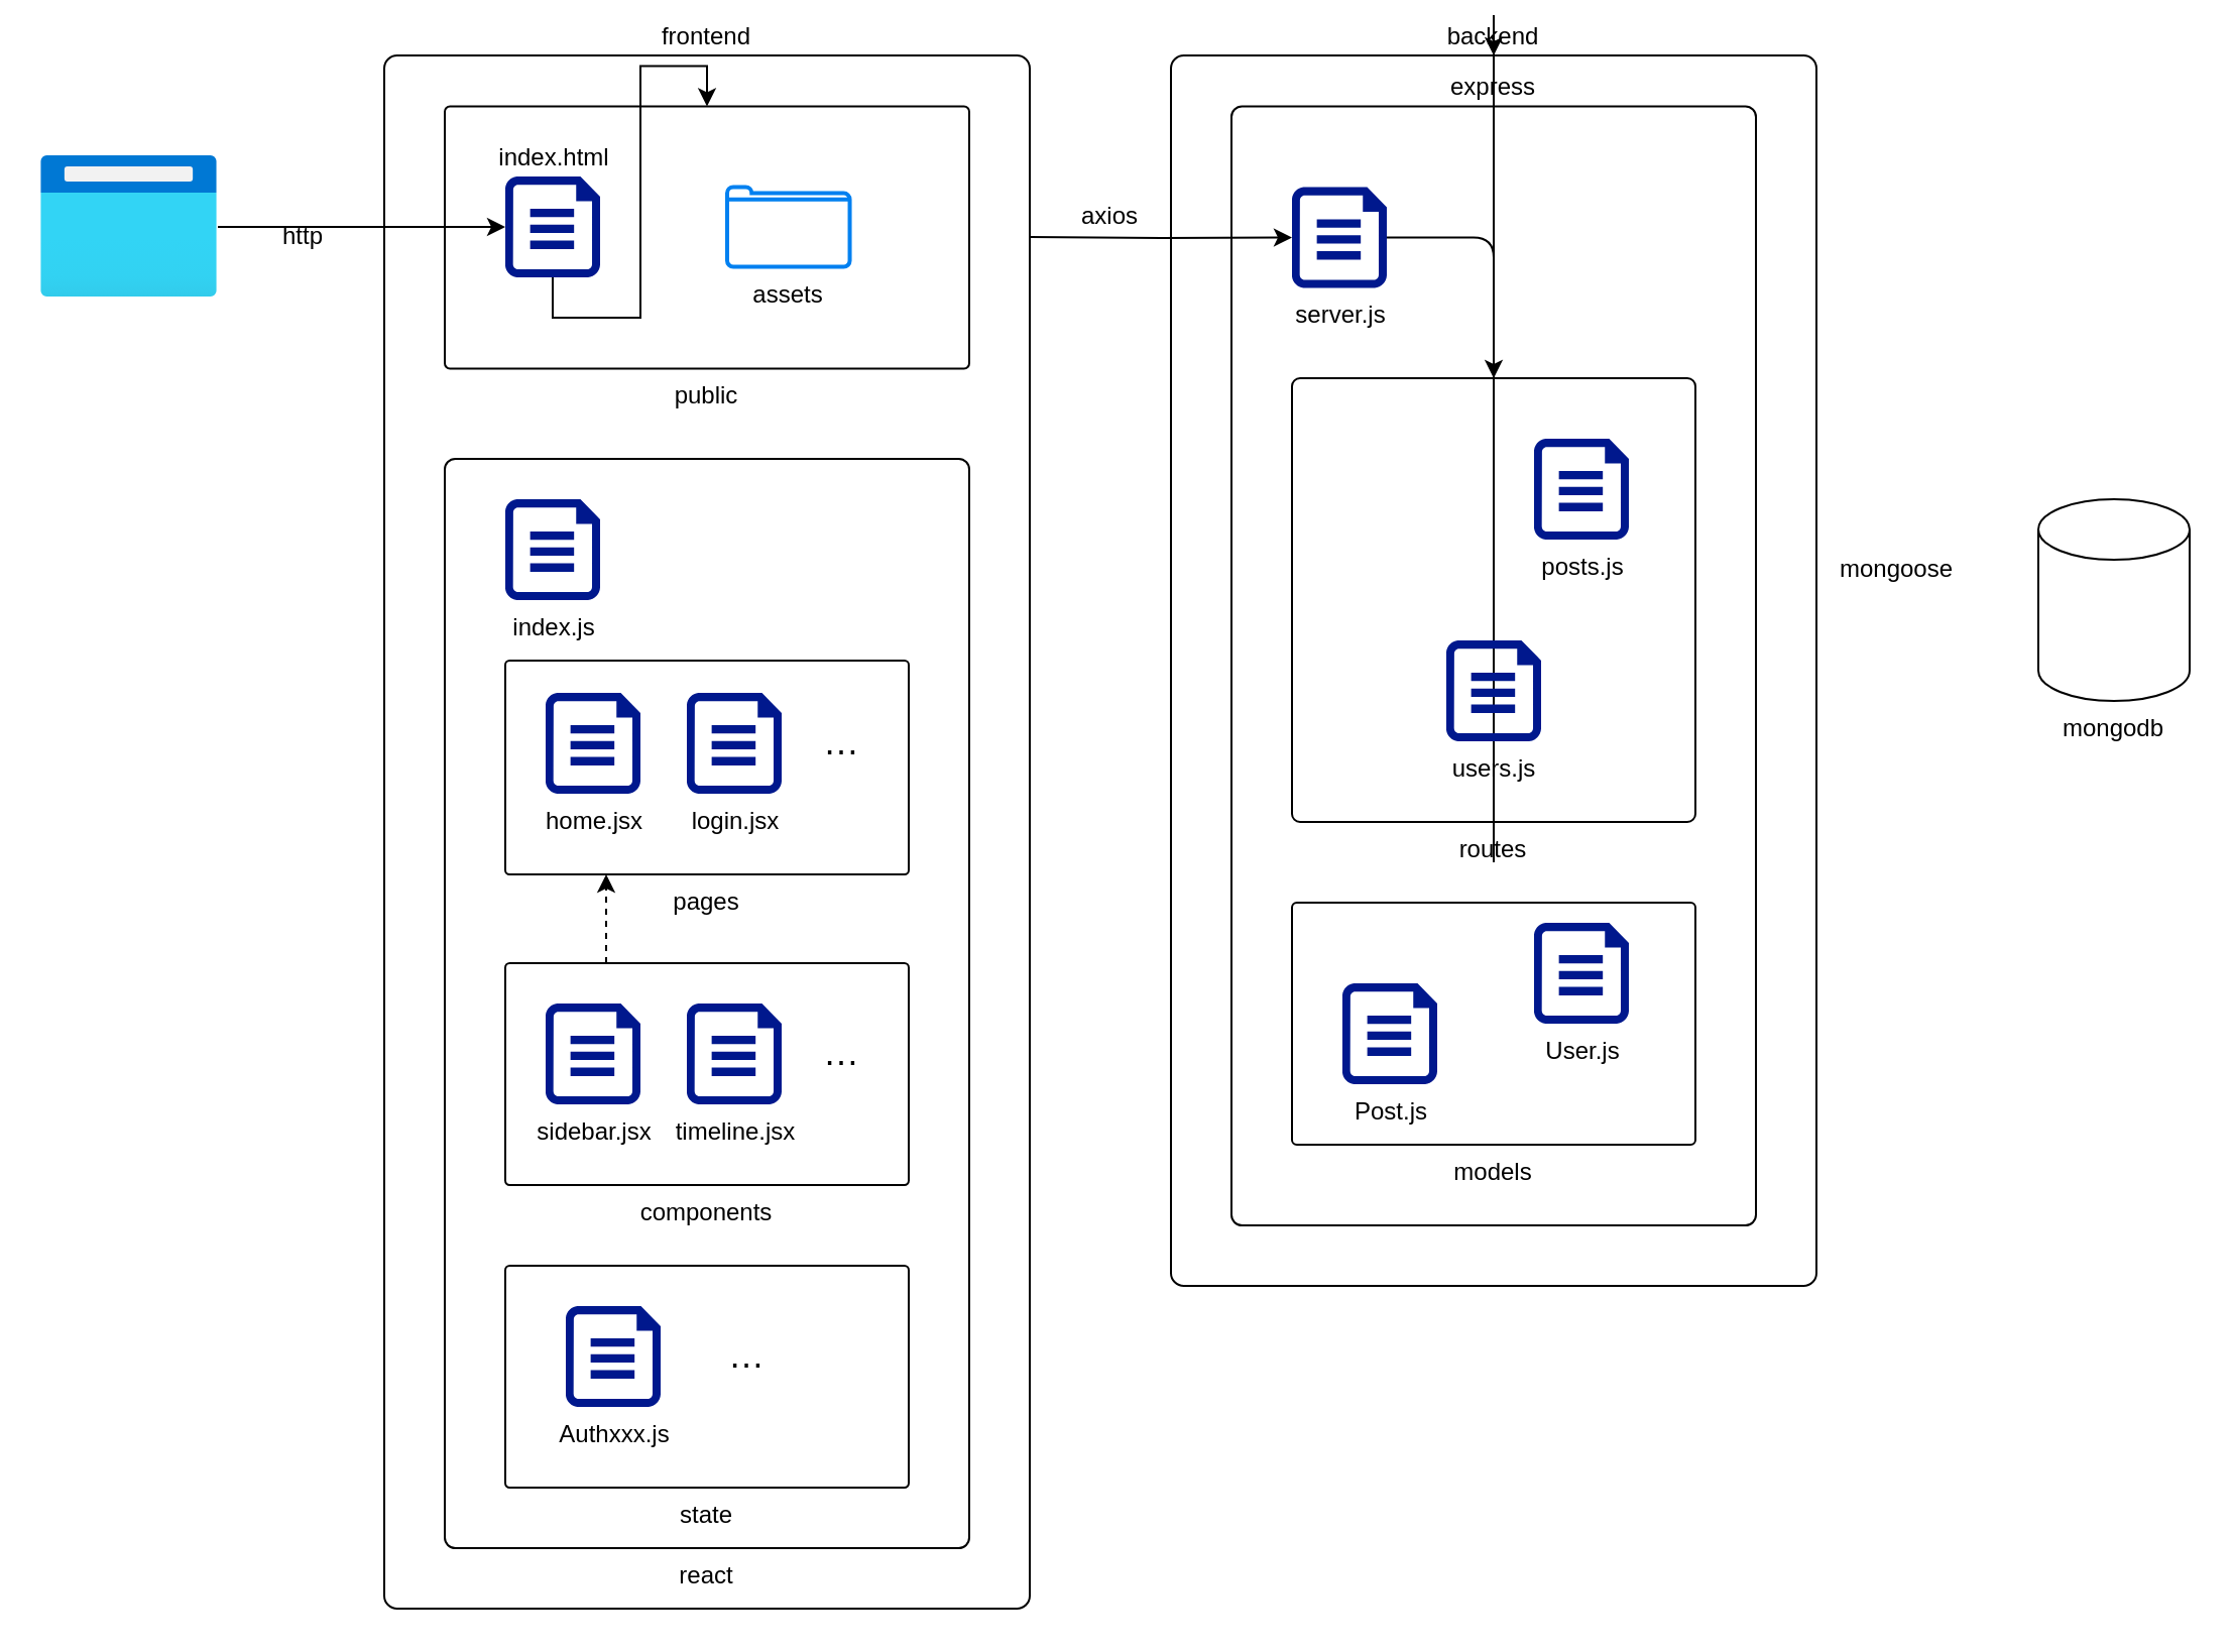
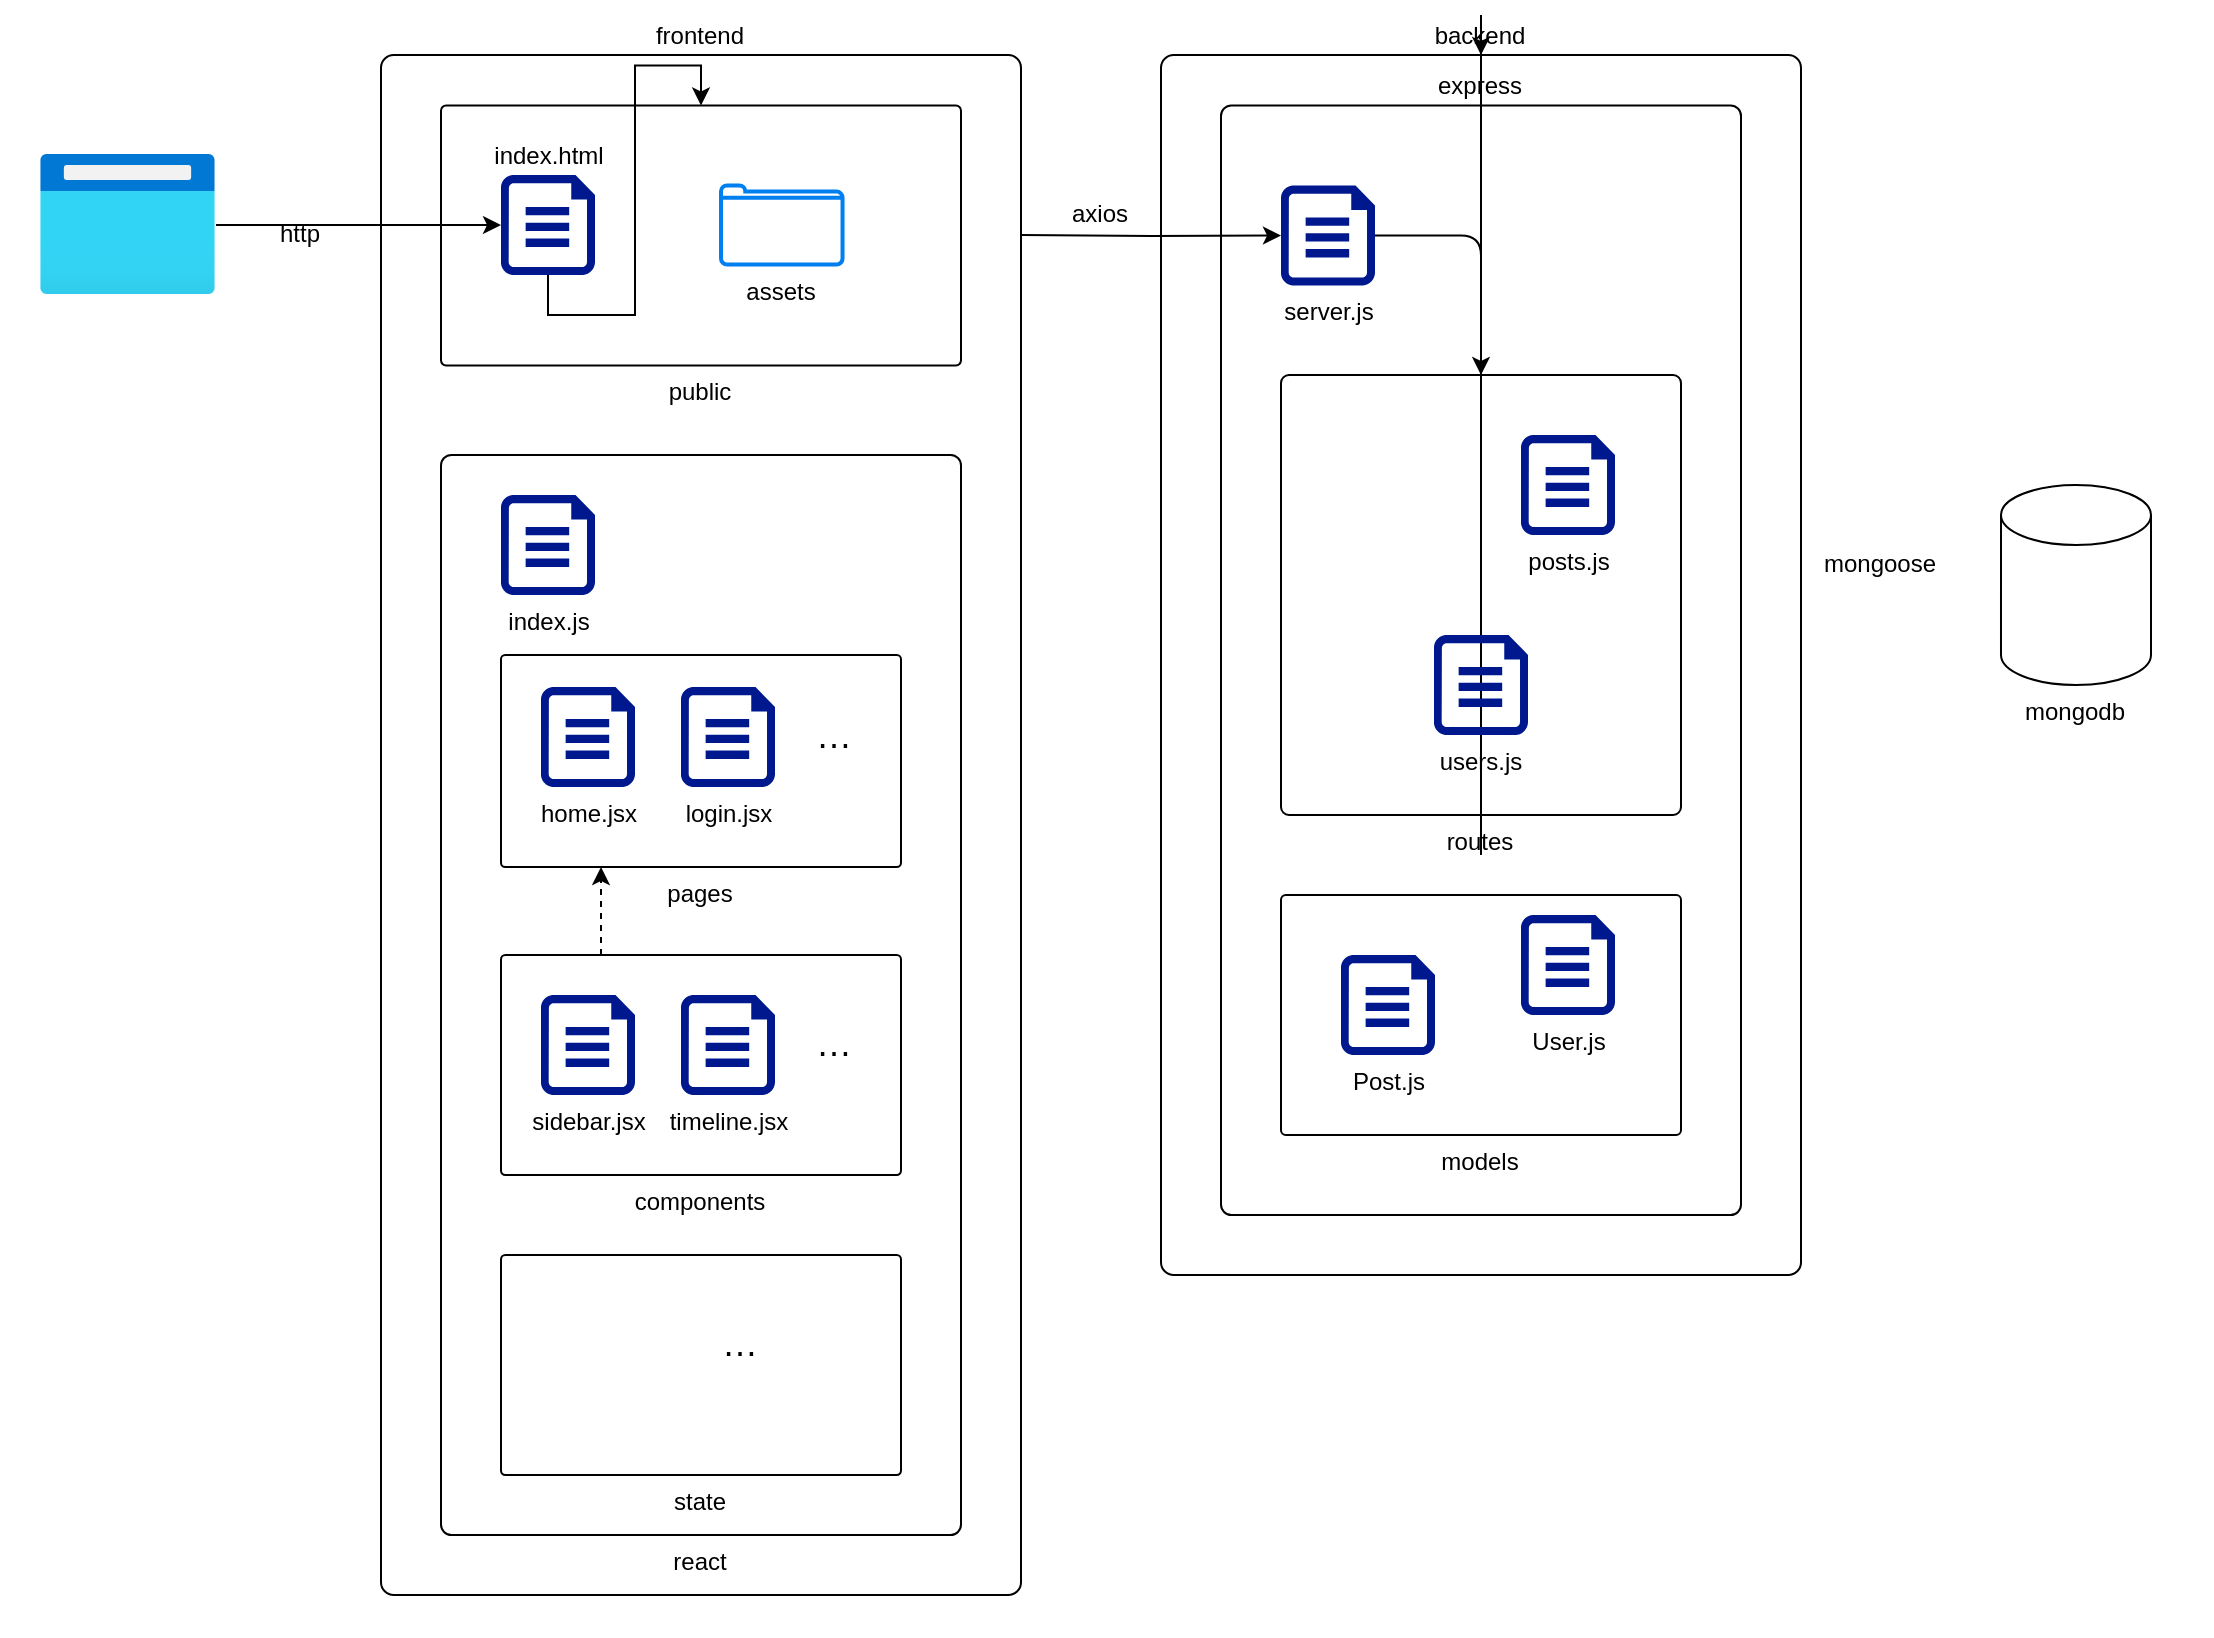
- <mxCell id="4" value="mongodb" style="shape=cylinder3;whiteSpace=wrap;html=1;boundedLbl=1;backgroundOutline=1;size=15;labelPosition=center;verticalLabelPosition=bottom;align=center;verticalAlign=top;" vertex="1" parent="1"><mxGeometry x="1010" y="240" width="75" height="100" as="geometry" /></mxCell>
+ <mxCell id="4" value="mongodb" style="shape=cylinder3;whiteSpace=wrap;html=1;boundedLbl=1;backgroundOutline=1;size=15;labelPosition=center;verticalLabelPosition=bottom;align=center;verticalAlign=top;" vertex="1" parent="1"><mxGeometry x="1000" y="235" width="75" height="100" as="geometry" /></mxCell>
- <mxCell id="28" value="Post.js" style="sketch=0;aspect=fixed;pointerEvents=1;shadow=0;dashed=0;html=1;strokeColor=none;labelPosition=center;verticalLabelPosition=bottom;verticalAlign=top;align=center;fillColor=#00188D;shape=mxgraph.azure.file" vertex="1" parent="1"><mxGeometry x="665" y="480" width="47" height="50" as="geometry" /></mxCell>
+ <mxCell id="28" value="Post.js" style="sketch=0;aspect=fixed;pointerEvents=1;shadow=0;dashed=0;html=1;strokeColor=none;labelPosition=center;verticalLabelPosition=bottom;verticalAlign=top;align=center;fillColor=#00188D;shape=mxgraph.azure.file" vertex="1" parent="1"><mxGeometry x="670" y="470" width="47" height="50" as="geometry" /></mxCell>
- <mxCell id="37" value="Authxxx.js" style="sketch=0;aspect=fixed;pointerEvents=1;shadow=0;dashed=0;html=1;strokeColor=none;labelPosition=center;verticalLabelPosition=bottom;verticalAlign=top;align=center;fillColor=#00188D;shape=mxgraph.azure.file" vertex="1" parent="1"><mxGeometry x="280" y="640" width="47" height="50" as="geometry" /></mxCell>
